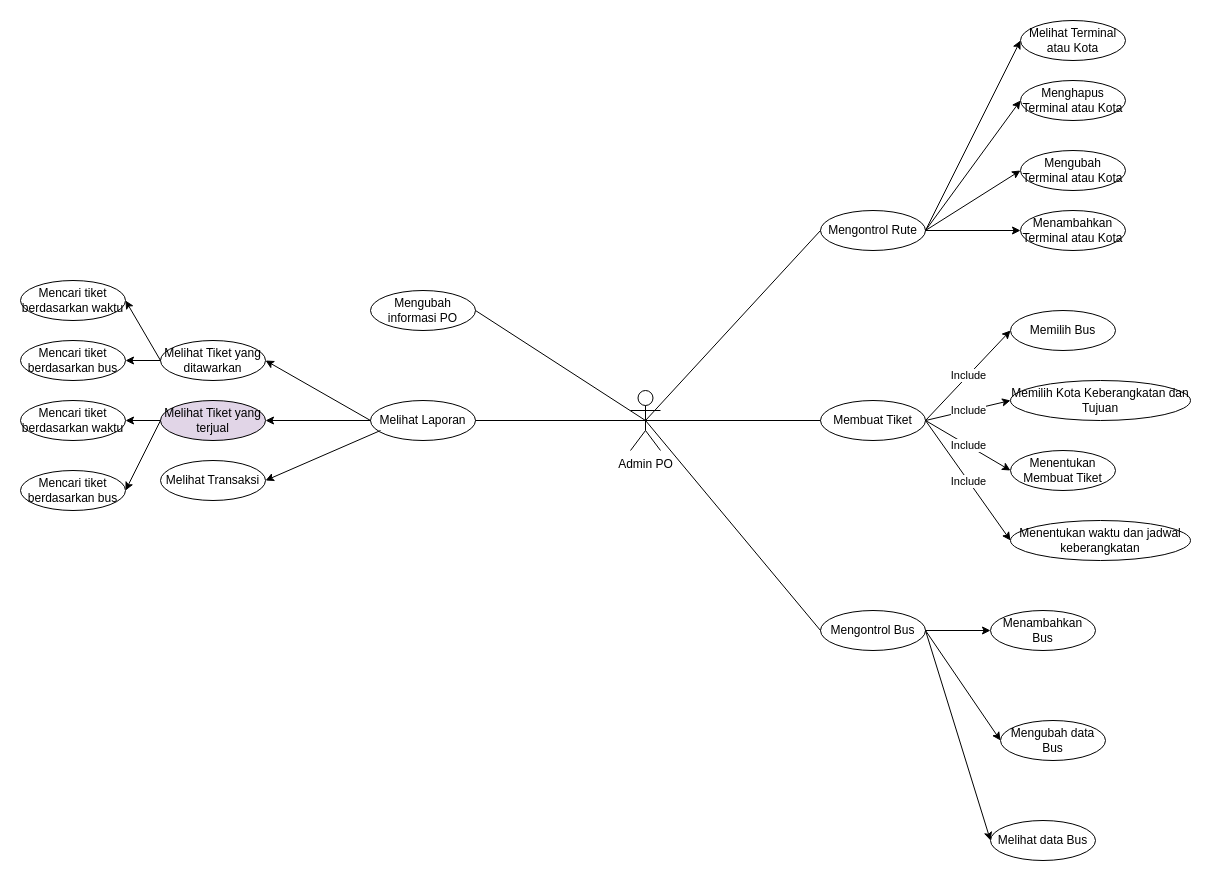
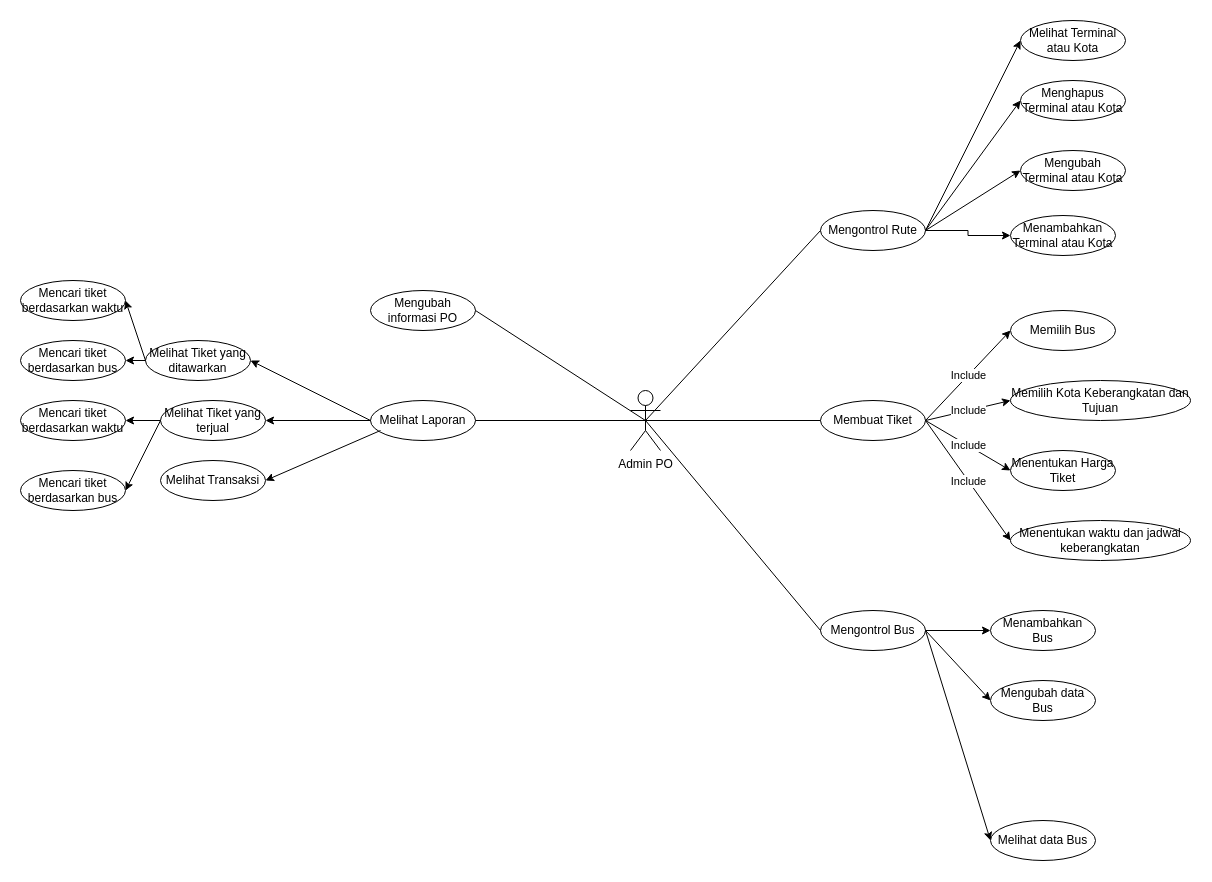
- <mxCell id="27" value="Menambahkan Terminal atau Kota" style="ellipse;whiteSpace=wrap;html=1;" vertex="1" parent="1"><mxGeometry x="1020" y="210" width="105" height="40" as="geometry" /></mxCell>
+ <mxCell id="27" value="Menambahkan Terminal atau Kota" style="ellipse;whiteSpace=wrap;html=1;" vertex="1" parent="1"><mxGeometry x="1010" y="215" width="105" height="40" as="geometry" /></mxCell>
- <mxCell id="37" value="Melihat Tiket yang ditawarkan" style="ellipse;whiteSpace=wrap;html=1;" vertex="1" parent="1"><mxGeometry x="160" y="340" width="105" height="40" as="geometry" /></mxCell>
+ <mxCell id="37" value="Melihat Tiket yang ditawarkan" style="ellipse;whiteSpace=wrap;html=1;" vertex="1" parent="1"><mxGeometry x="145" y="340" width="105" height="40" as="geometry" /></mxCell>
- <mxCell id="42" value="Melihat Tiket yang terjual" style="ellipse;whiteSpace=wrap;html=1;fillColor=#e1d5e7;" vertex="1" parent="1"><mxGeometry x="160" y="400" width="105" height="40" as="geometry" /></mxCell>
+ <mxCell id="42" value="Melihat Tiket yang terjual" style="ellipse;whiteSpace=wrap;html=1;" vertex="1" parent="1"><mxGeometry x="160" y="400" width="105" height="40" as="geometry" /></mxCell>
- <mxCell id="6" value="Menentukan Membuat Tiket" style="ellipse;whiteSpace=wrap;html=1;" vertex="1" parent="1"><mxGeometry x="1010" y="450" width="105" height="40" as="geometry" /></mxCell>
+ <mxCell id="6" value="Menentukan Harga Tiket" style="ellipse;whiteSpace=wrap;html=1;" vertex="1" parent="1"><mxGeometry x="1010" y="450" width="105" height="40" as="geometry" /></mxCell>
- <mxCell id="19" value="Mengubah data Bus" style="ellipse;whiteSpace=wrap;html=1;" vertex="1" parent="1"><mxGeometry x="1000" y="720" width="105" height="40" as="geometry" /></mxCell>
+ <mxCell id="19" value="Mengubah data Bus" style="ellipse;whiteSpace=wrap;html=1;" vertex="1" parent="1"><mxGeometry x="990" y="680" width="105" height="40" as="geometry" /></mxCell>
